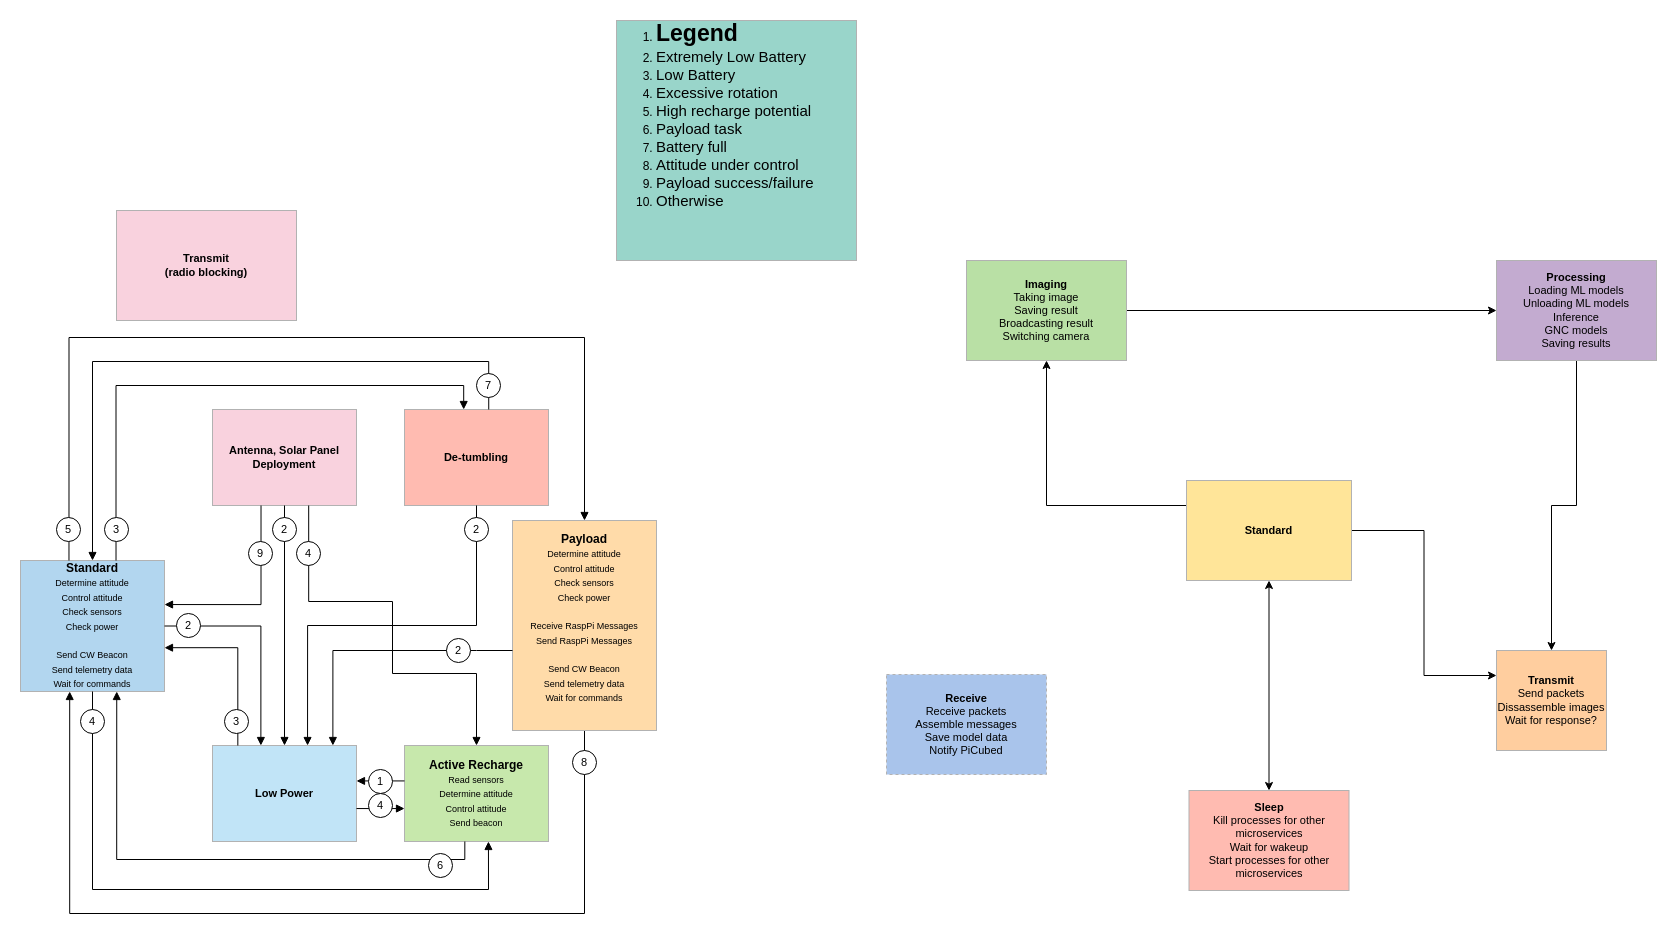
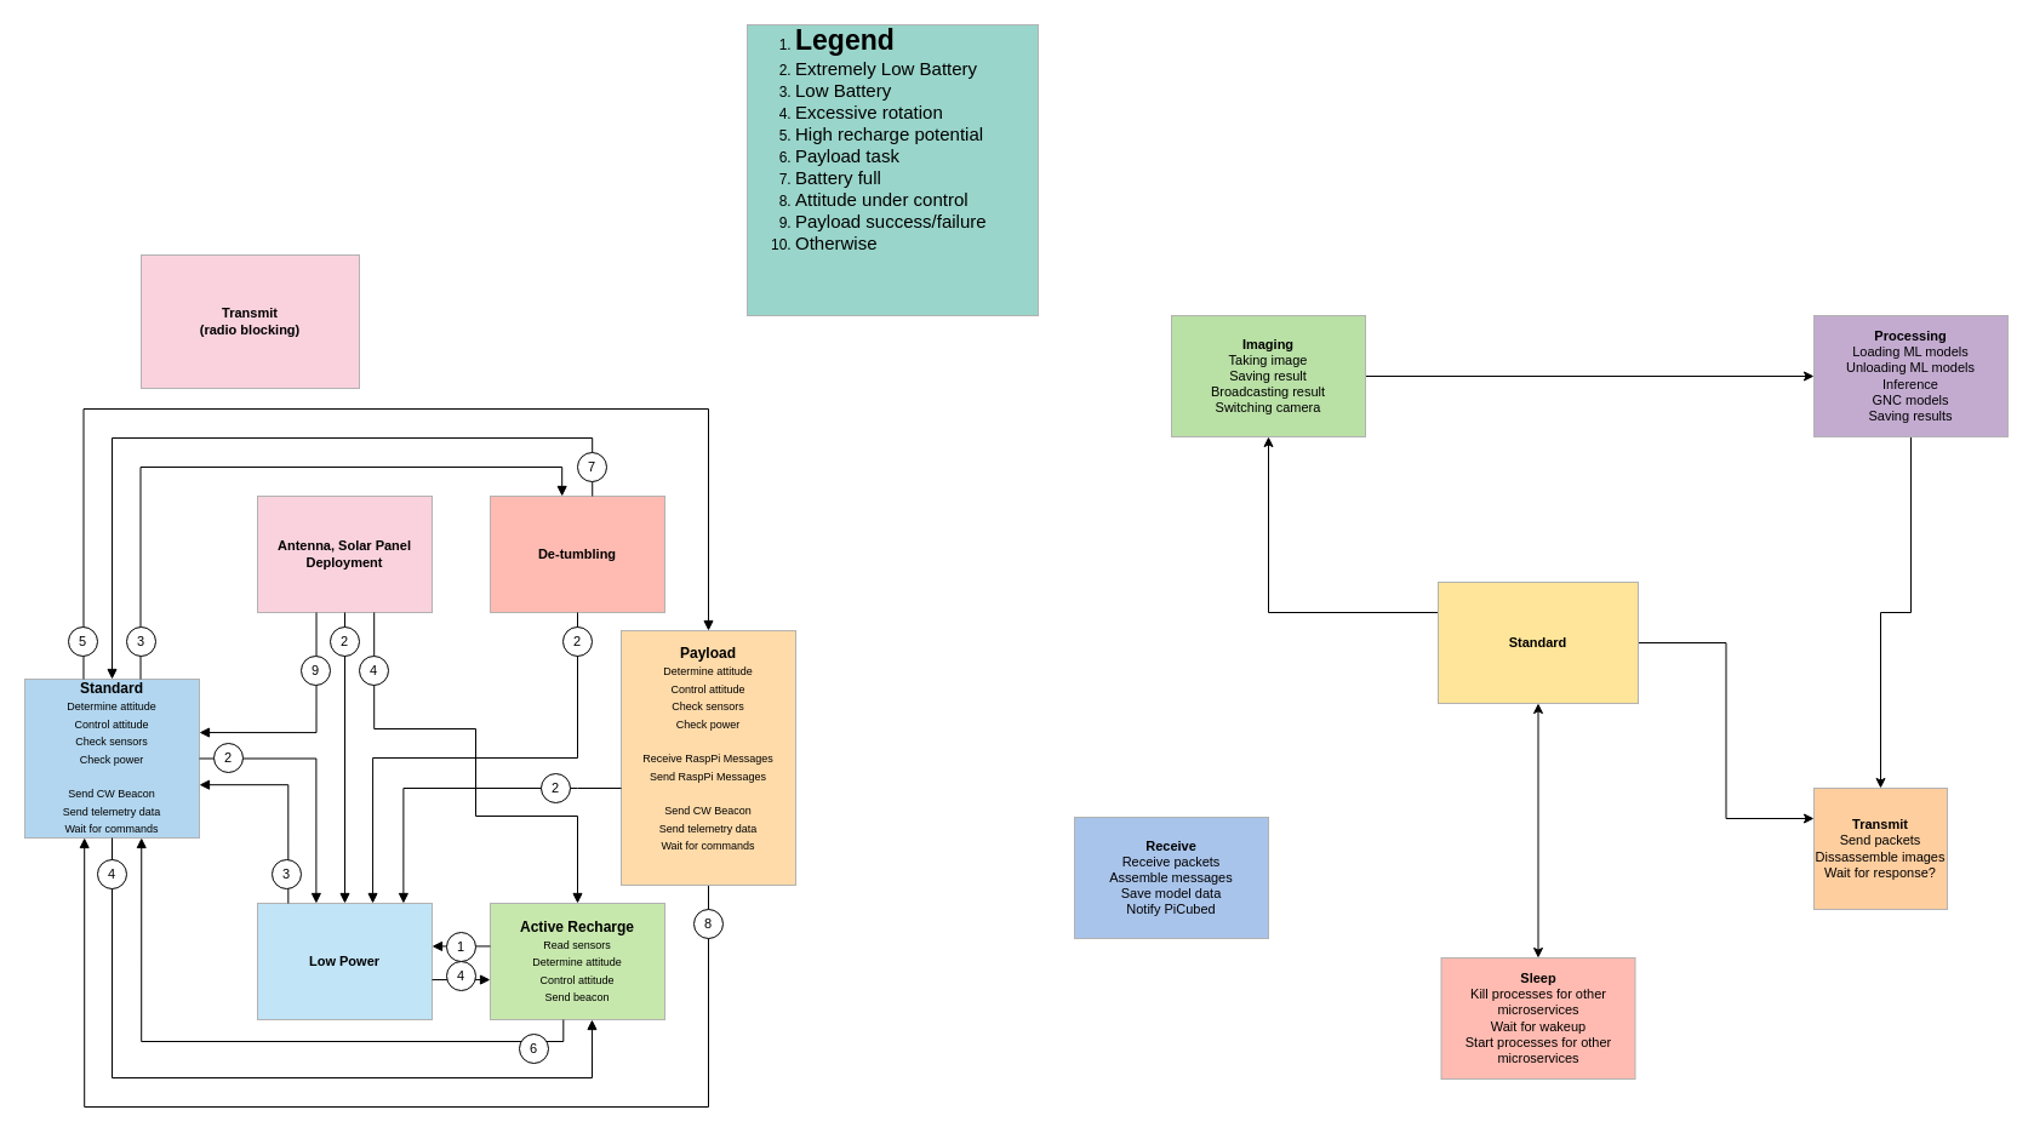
- <mxCell id="8" value="&lt;b&gt;Receive&lt;br&gt;&lt;/b&gt;Receive packets&lt;br&gt;Assemble messages&lt;br&gt;Save model data&lt;br&gt;Notify PiCubed&lt;b&gt;&lt;br&gt;&lt;/b&gt;" style="rounded=0;whiteSpace=wrap;html=1;fontSize=11;strokeColor=#b2b2b2;fillColor=#A9C4EB;dashed=1;" parent="1" vertex="1"><mxGeometry x="886" y="674" width="160" height="100" as="geometry" /></mxCell>
+ <mxCell id="8" value="&lt;b&gt;Receive&lt;br&gt;&lt;/b&gt;Receive packets&lt;br&gt;Assemble messages&lt;br&gt;Save model data&lt;br&gt;Notify PiCubed&lt;b&gt;&lt;br&gt;&lt;/b&gt;" style="rounded=0;whiteSpace=wrap;html=1;fontSize=11;strokeColor=#b2b2b2;fillColor=#A9C4EB;" parent="1" vertex="1"><mxGeometry x="886" y="674" width="160" height="100" as="geometry" /></mxCell>
